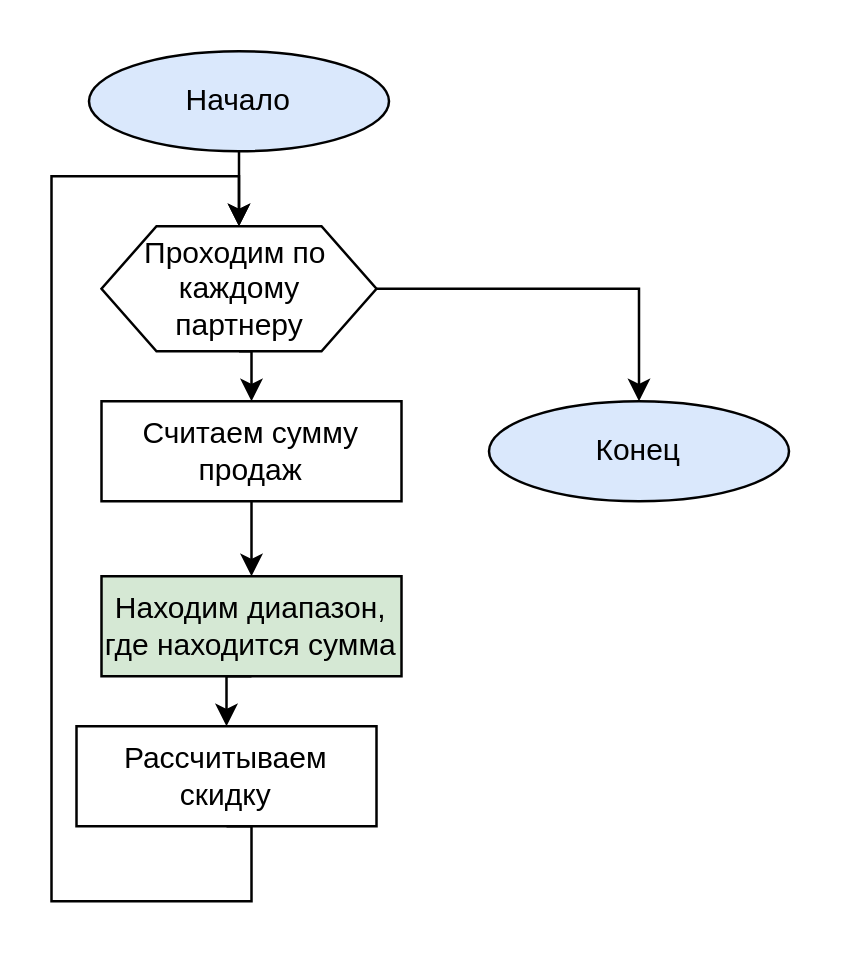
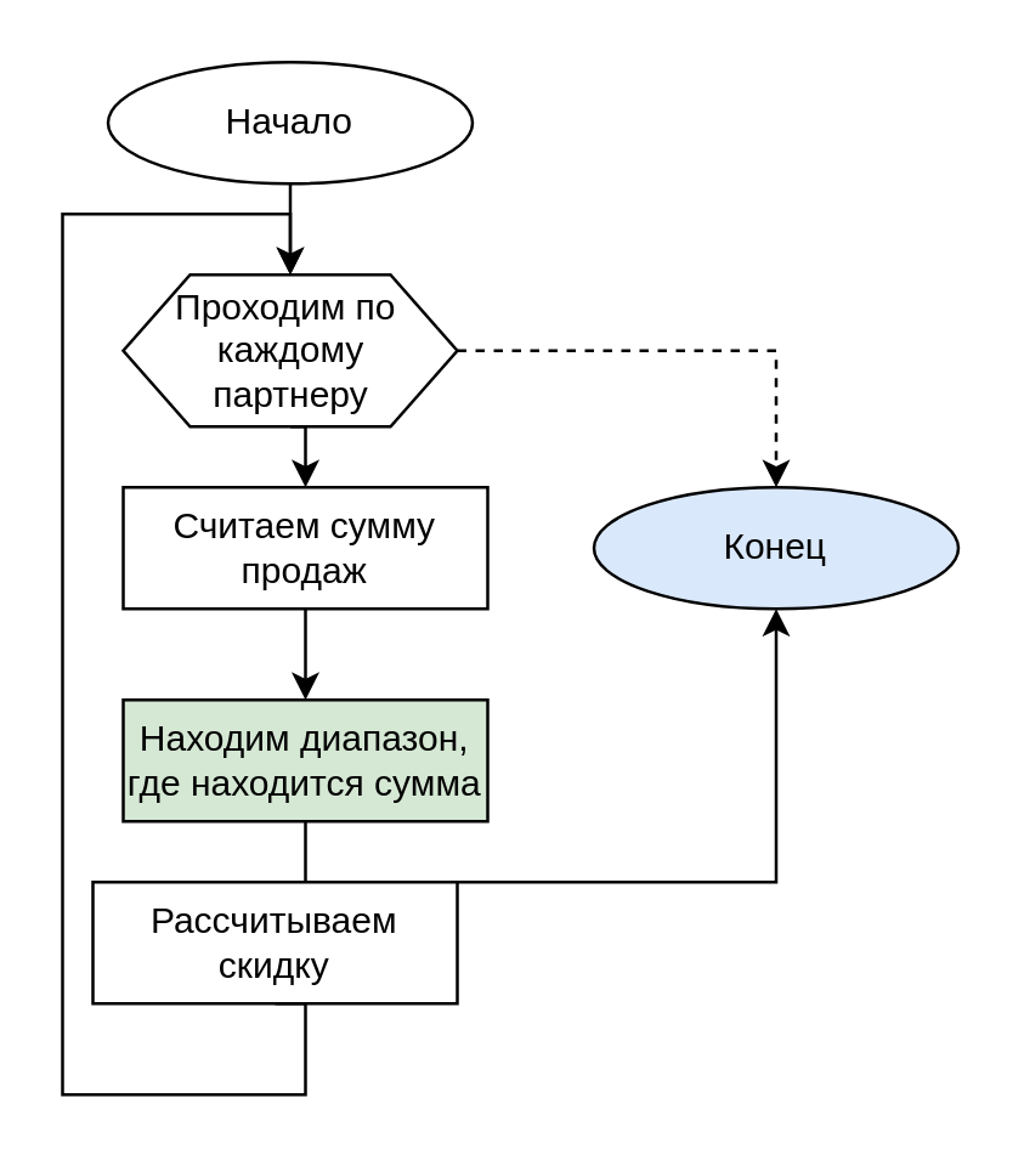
- <mxCell id="3" value="Начало" style="ellipse;whiteSpace=wrap;html=1;fillColor=#dae8fc;" parent="1" vertex="1"><mxGeometry x="35" y="20" width="120" height="40" as="geometry" /></mxCell>
+ <mxCell id="3" value="Начало" style="ellipse;whiteSpace=wrap;html=1;" parent="1" vertex="1"><mxGeometry x="35" y="20" width="120" height="40" as="geometry" /></mxCell>
- <mxCell id="12" style="edgeStyle=orthogonalEdgeStyle;rounded=0;orthogonalLoop=1;jettySize=auto;html=1;exitX=1;exitY=0.5;exitDx=0;exitDy=0;entryX=0.5;entryY=0;entryDx=0;entryDy=0;" edge="1" parent="1" source="13" target="4"><mxGeometry relative="1" as="geometry" /></mxCell>
+ <mxCell id="12" style="edgeStyle=orthogonalEdgeStyle;rounded=0;orthogonalLoop=1;jettySize=auto;html=1;exitX=1;exitY=0.5;exitDx=0;exitDy=0;entryX=0.5;entryY=0;entryDx=0;entryDy=0;dashed=1;" edge="1" parent="1" source="13" target="4"><mxGeometry relative="1" as="geometry" /></mxCell>
- <mxCell id="8" style="edgeStyle=orthogonalEdgeStyle;rounded=0;orthogonalLoop=1;jettySize=auto;html=1;exitX=0.5;exitY=1;exitDx=0;exitDy=0;entryX=0.5;entryY=0;entryDx=0;entryDy=0;" parent="1" source="9" target="11" edge="1"><mxGeometry relative="1" as="geometry" /></mxCell>
+ <mxCell id="8" style="edgeStyle=orthogonalEdgeStyle;rounded=0;orthogonalLoop=1;jettySize=auto;html=1;exitX=0.5;exitY=1;exitDx=0;exitDy=0;" parent="1" source="9" target="4" edge="1"><mxGeometry relative="1" as="geometry" /></mxCell>
